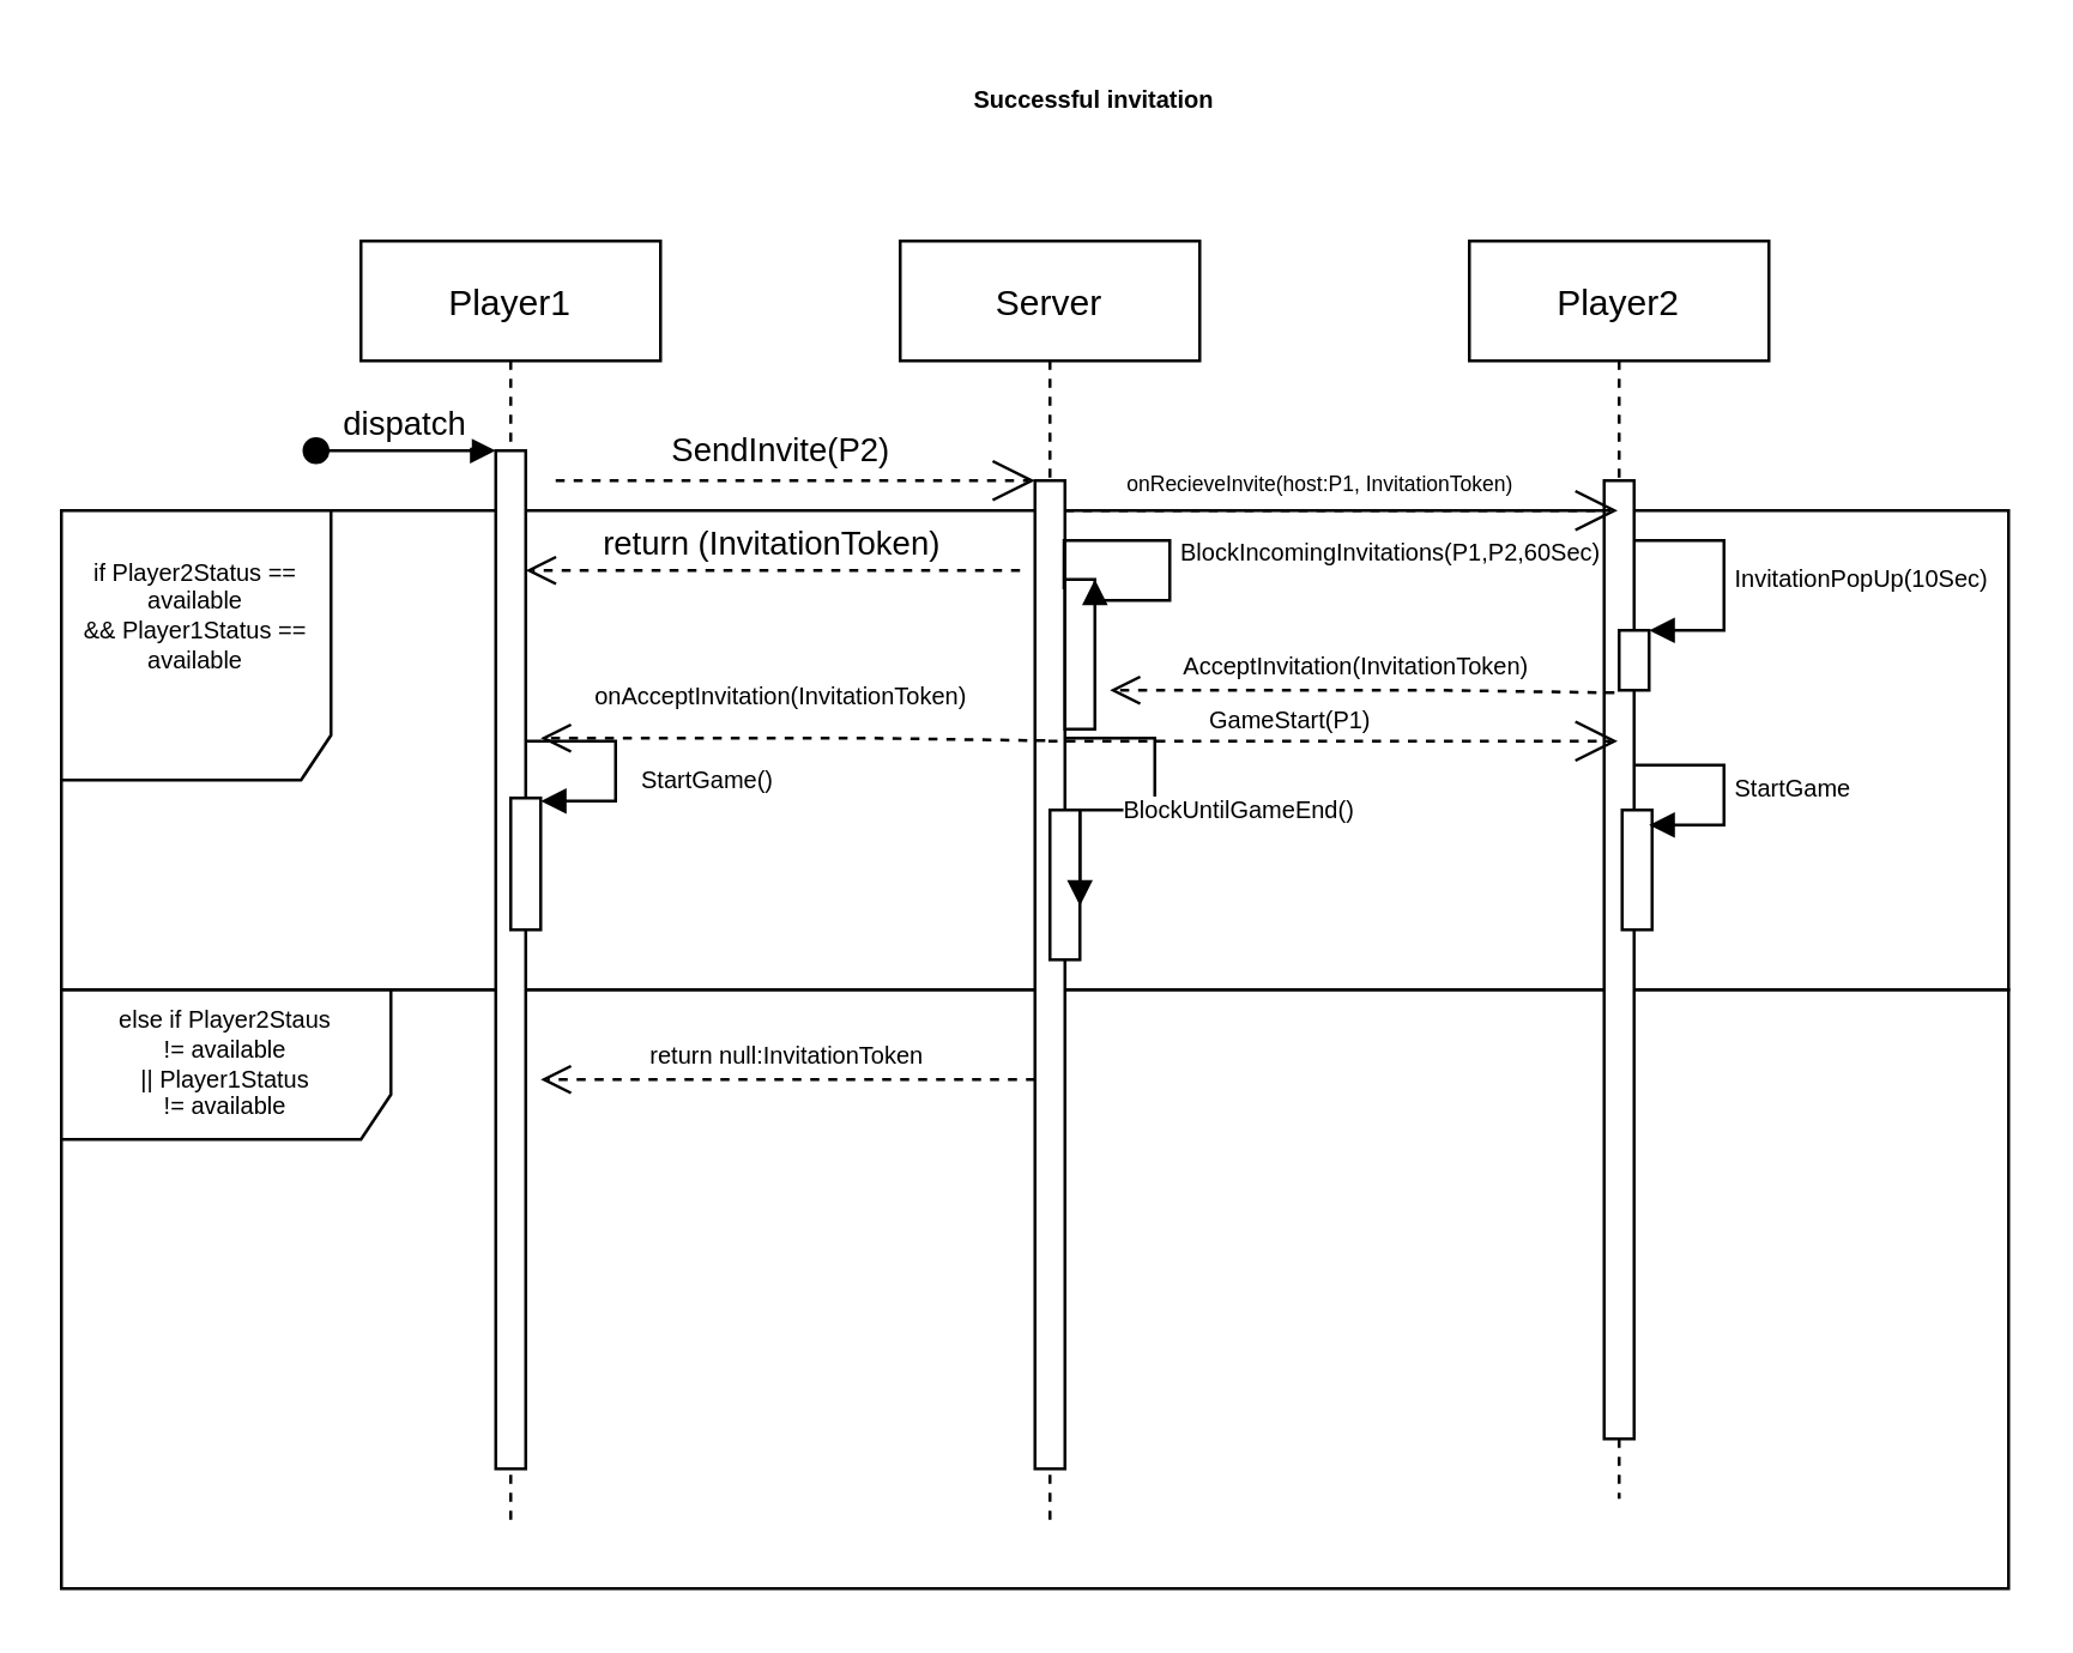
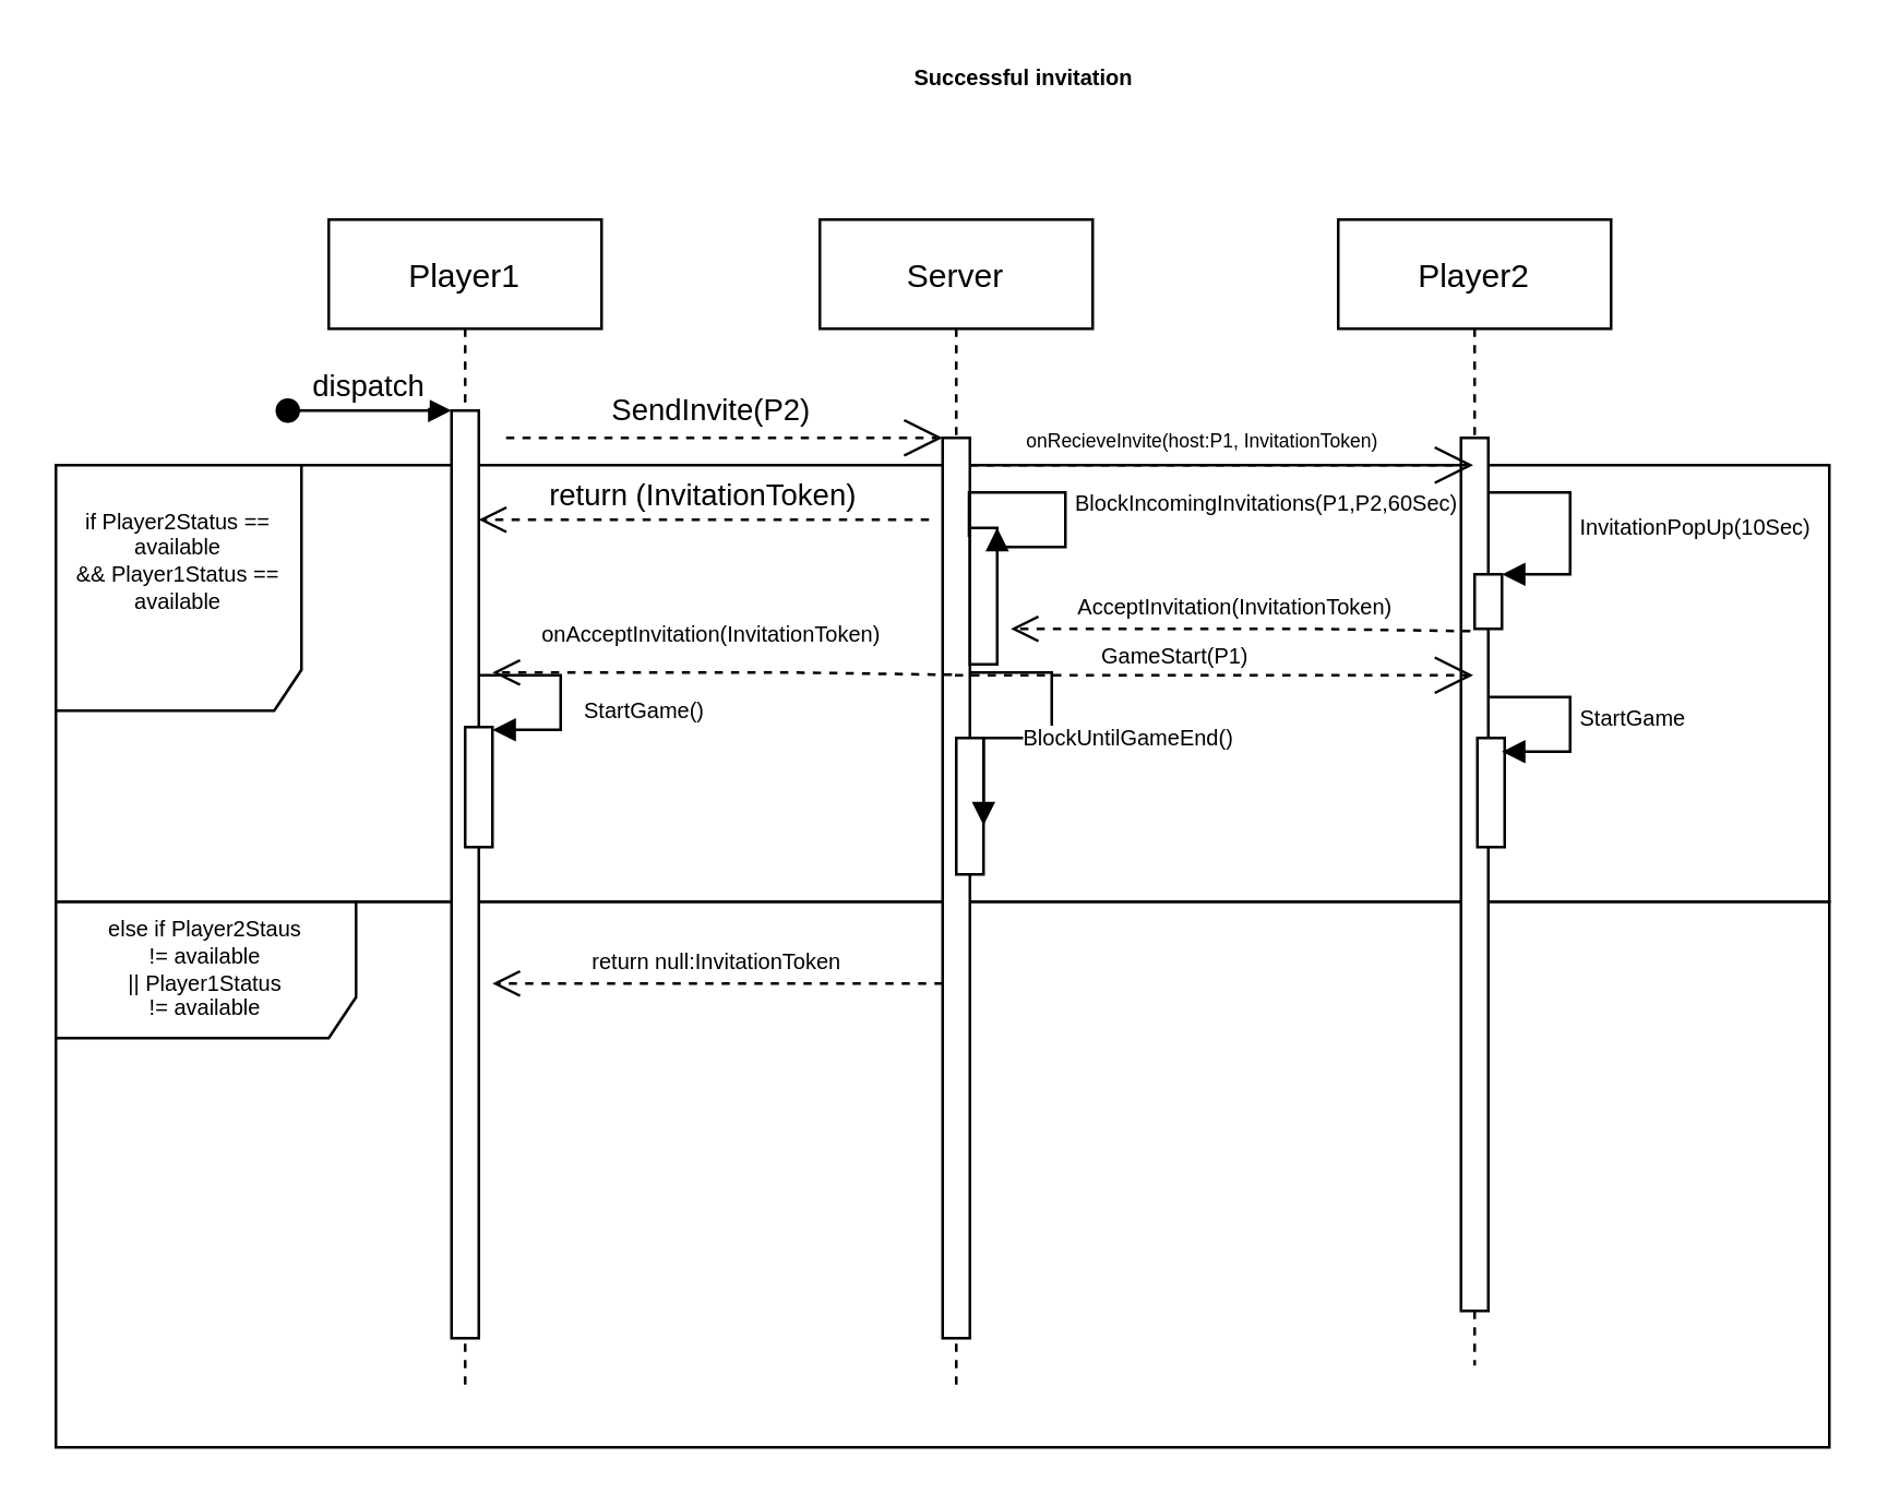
- <mxCell id="27" value="Successful invitation" style="text;align=center;fontStyle=1;verticalAlign=middle;spacingLeft=3;spacingRight=3;strokeColor=none;rotatable=0;points=[[0,0.5],[1,0.5]];portConstraint=eastwest;fontSize=8;" parent="1" vertex="1"><mxGeometry x="310" y="20" width="110" height="26" as="geometry" /></mxCell>
+ <mxCell id="27" value="Successful invitation" style="text;align=center;fontStyle=1;verticalAlign=middle;spacingLeft=3;spacingRight=3;strokeColor=none;rotatable=0;points=[[0,0.5],[1,0.5]];portConstraint=eastwest;fontSize=8;" parent="1" vertex="1"><mxGeometry x="320" y="15" width="110" height="26" as="geometry" /></mxCell>
